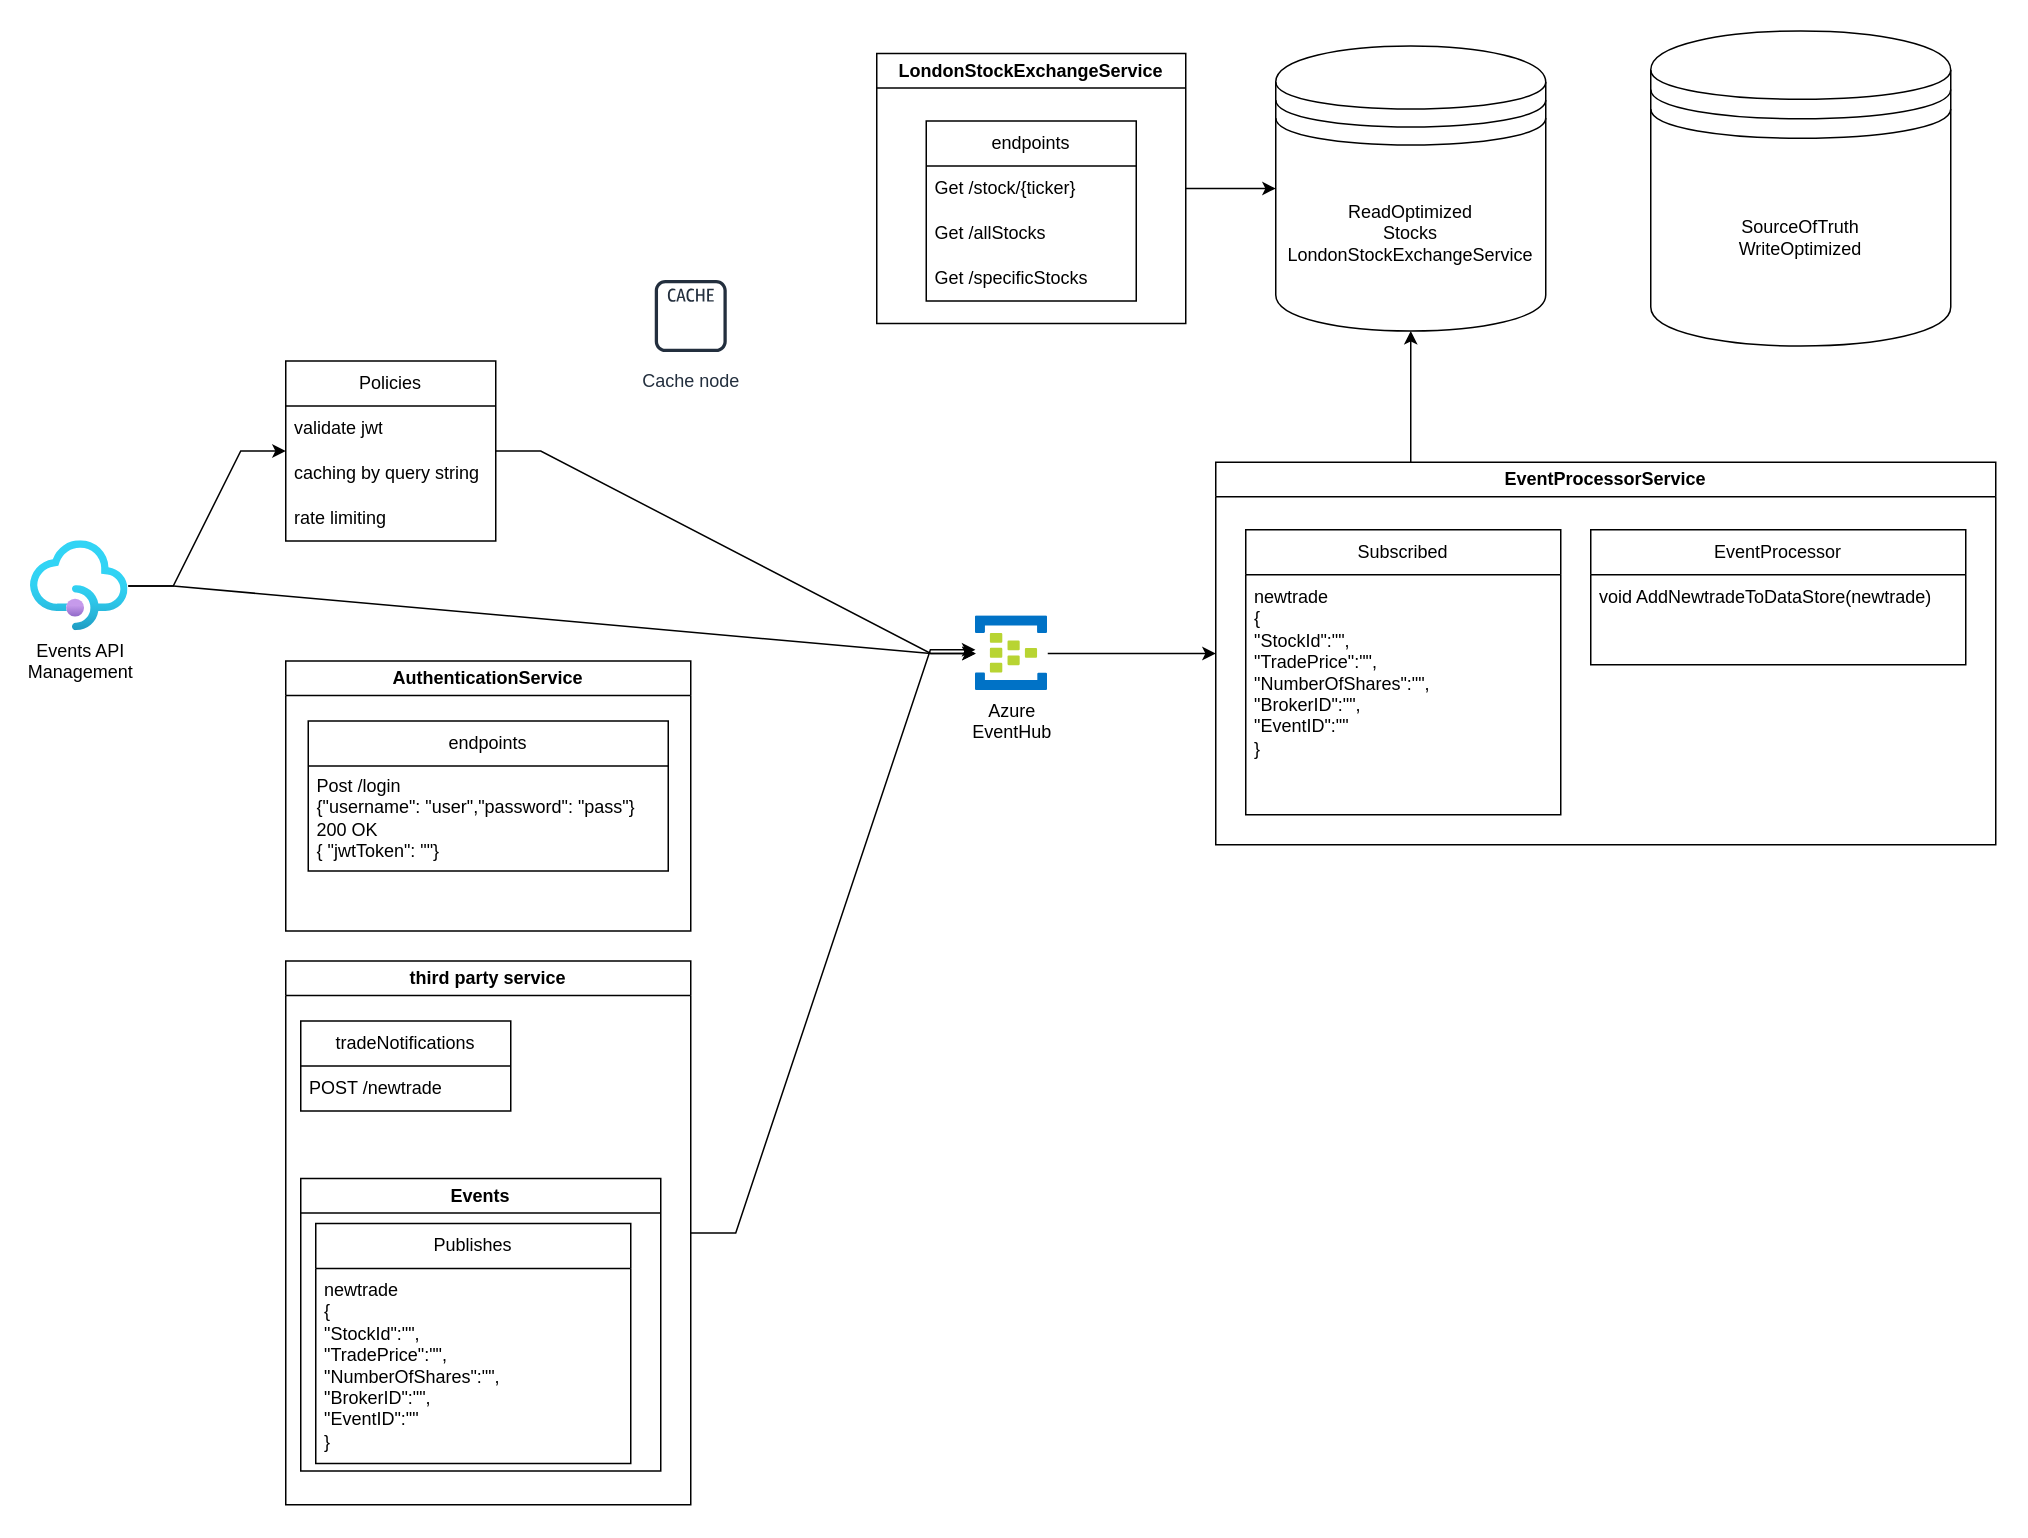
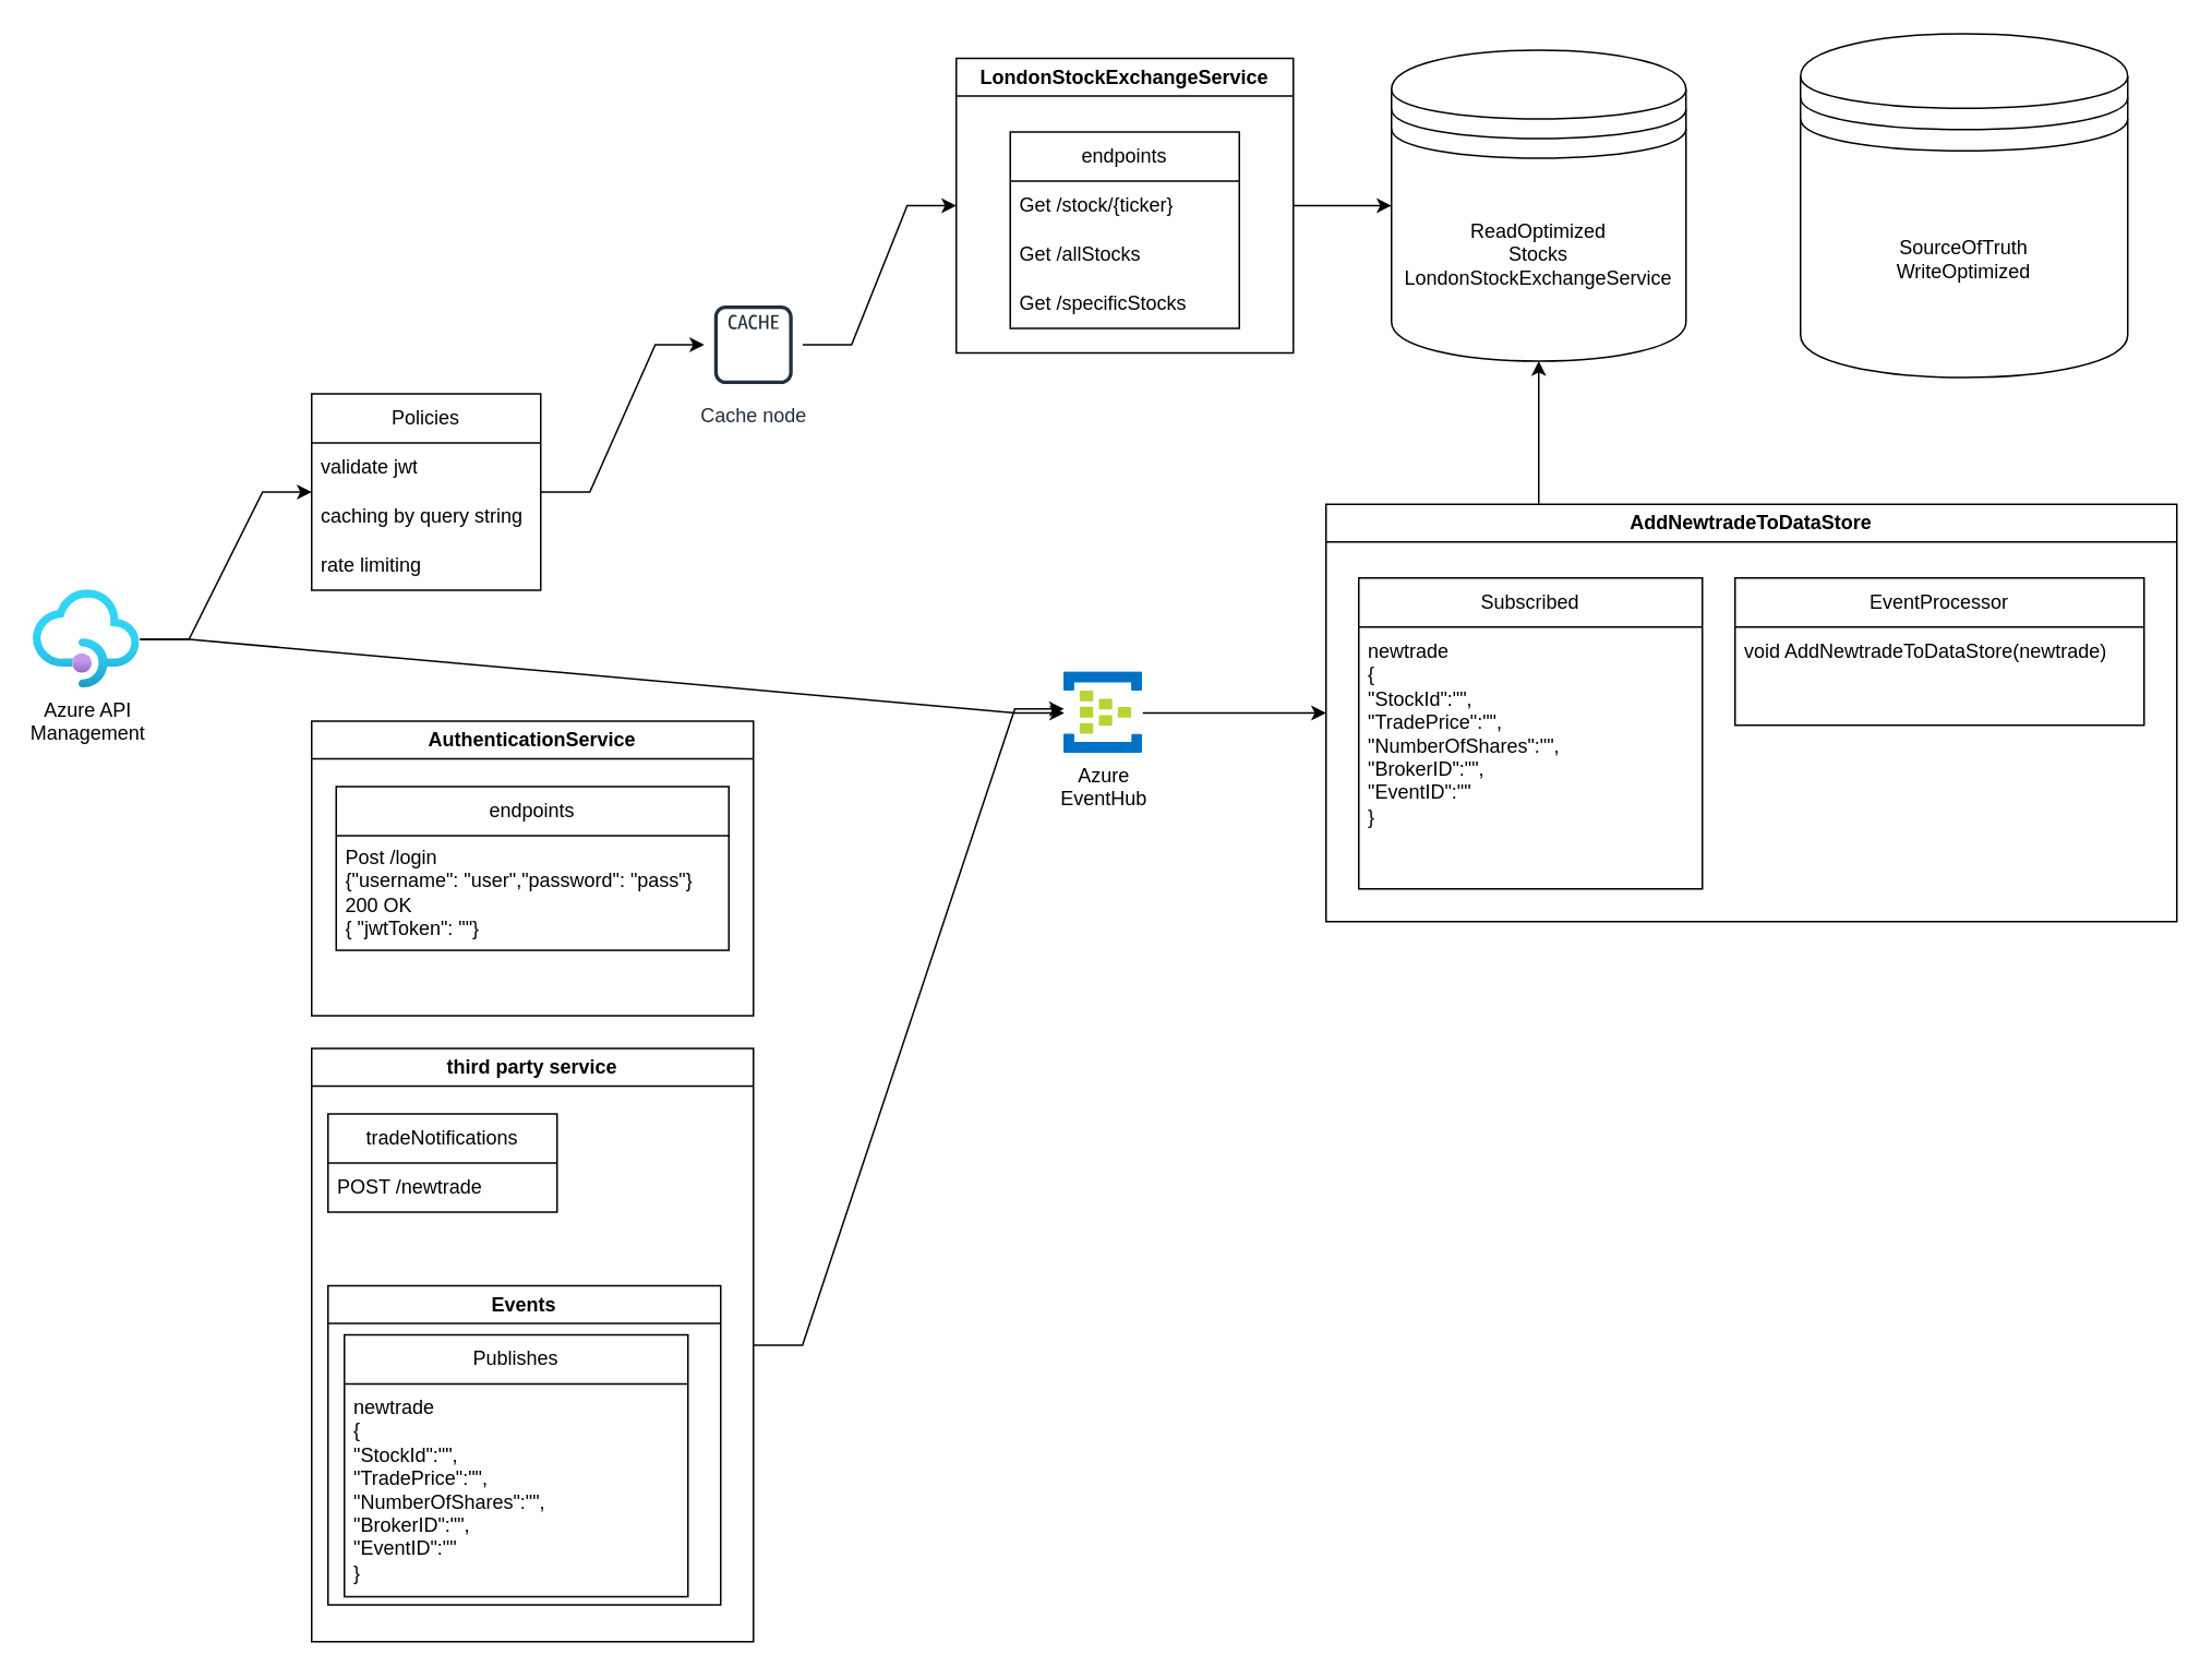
+ <mxCell id="38" style="edgeStyle=entityRelationEdgeStyle;rounded=0;orthogonalLoop=1;jettySize=auto;html=1;" edge="1" parent="1" source="39" target="14"><mxGeometry relative="1" as="geometry" /></mxCell>
- <mxCell id="29" value="EventProcessorService" style="swimlane;whiteSpace=wrap;html=1;" parent="1" vertex="1"><mxGeometry x="810" y="307.5" width="520" height="255" as="geometry" /></mxCell>
+ <mxCell id="29" value="AddNewtradeToDataStore" style="swimlane;whiteSpace=wrap;html=1;" parent="1" vertex="1"><mxGeometry x="810" y="307.5" width="520" height="255" as="geometry" /></mxCell>
- <mxCell id="5" style="edgeStyle=entityRelationEdgeStyle;rounded=0;orthogonalLoop=1;jettySize=auto;html=1;" parent="1" source="6" target="20" edge="1"><mxGeometry relative="1" as="geometry"><mxPoint x="420" y="340" as="targetPoint" /></mxGeometry></mxCell>
+ <mxCell id="5" style="edgeStyle=entityRelationEdgeStyle;rounded=0;orthogonalLoop=1;jettySize=auto;html=1;" parent="1" source="6" target="39" edge="1"><mxGeometry relative="1" as="geometry"><mxPoint x="420" y="340" as="targetPoint" /></mxGeometry></mxCell>
- <mxCell id="4" value="Events API&lt;br&gt;Management" style="image;aspect=fixed;html=1;points=[];align=center;fontSize=12;image=img/lib/azure2/integration/API_Management_Services.svg;" parent="1" vertex="1"><mxGeometry x="20" y="360" width="65" height="60" as="geometry" /></mxCell>
+ <mxCell id="4" value="Azure API&lt;br&gt;Management" style="image;aspect=fixed;html=1;points=[];align=center;fontSize=12;image=img/lib/azure2/integration/API_Management_Services.svg;" parent="1" vertex="1"><mxGeometry x="20" y="360" width="65" height="60" as="geometry" /></mxCell>
